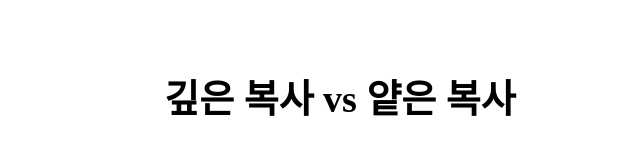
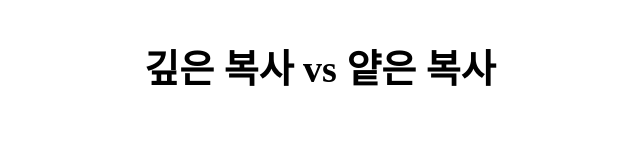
- <mxCell id="2" value="&lt;font data-font-src=&quot;https://fonts.googleapis.com/css?family=Nanum+Gothic+Coding&quot; face=&quot;Nanum Gothic Coding&quot; style=&quot;font-size: 19px;&quot;&gt;&lt;b style=&quot;&quot;&gt;깊은 복사 vs 얕은 복사&lt;/b&gt;&lt;/font&gt;" style="text;html=1;strokeColor=none;fillColor=none;align=center;verticalAlign=middle;whiteSpace=wrap;rounded=0;" vertex="1" parent="1"><mxGeometry x="30" y="35" width="280" height="30" as="geometry" /></mxCell>
+ <mxCell id="2" value="&lt;font data-font-src=&quot;https://fonts.googleapis.com/css?family=Nanum+Gothic+Coding&quot; face=&quot;Nanum Gothic Coding&quot; style=&quot;font-size: 19px;&quot;&gt;&lt;b style=&quot;&quot;&gt;깊은 복사 vs 얕은 복사&lt;/b&gt;&lt;/font&gt;" style="text;html=1;strokeColor=none;fillColor=none;align=center;verticalAlign=middle;whiteSpace=wrap;rounded=0;" vertex="1" parent="1"><mxGeometry x="20" y="20" width="280" height="30" as="geometry" /></mxCell>
